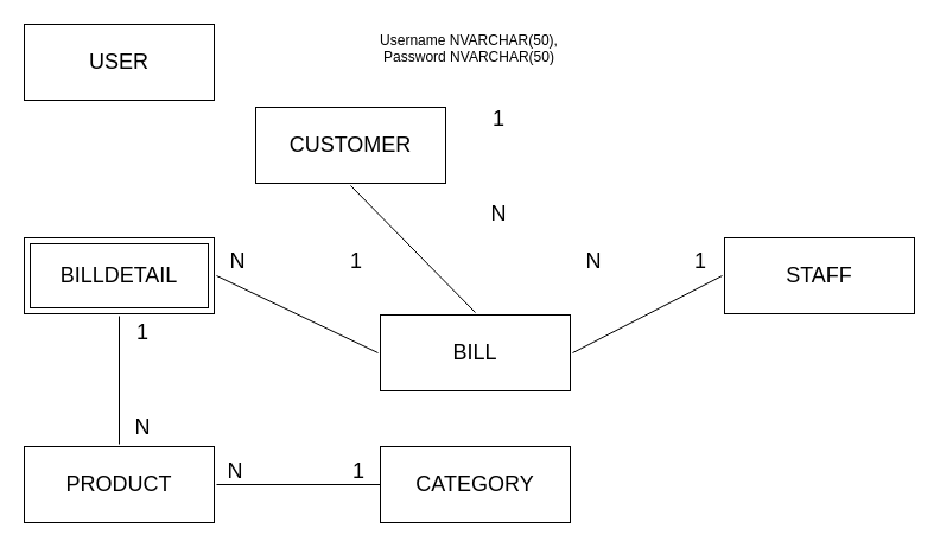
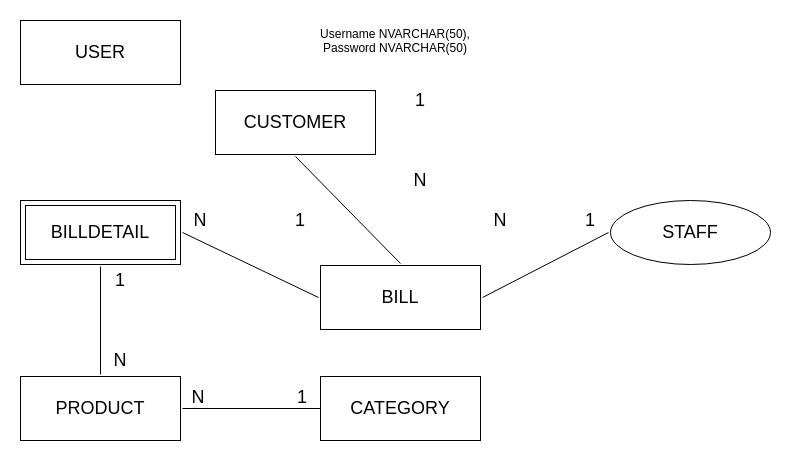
- <mxCell id="8" value="&lt;font style=&quot;font-size: 18px;&quot;&gt;STAFF&lt;/font&gt;" style="whiteSpace=wrap;html=1;align=center;rounded=0;glass=0;sketch=0;perimeterSpacing=2;fontSize=18;" parent="2" vertex="1"><mxGeometry x="590" y="180" width="160" height="64" as="geometry" /></mxCell>
+ <mxCell id="8" value="&lt;font style=&quot;font-size: 18px;&quot;&gt;STAFF&lt;/font&gt;" style="ellipse;whiteSpace=wrap;html=1;align=center;glass=0;sketch=0;perimeterSpacing=2;fontSize=18;" parent="2" vertex="1"><mxGeometry x="590" y="180" width="160" height="64" as="geometry" /></mxCell>
